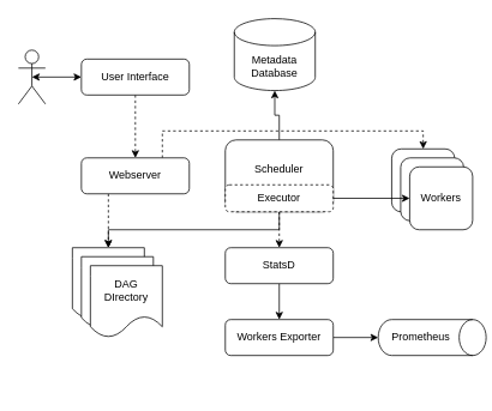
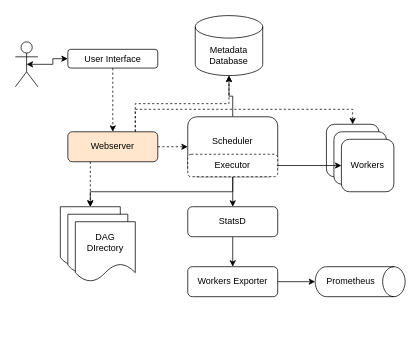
- <mxCell id="3" value="User Interface" style="rounded=1;whiteSpace=wrap;html=1;" vertex="1" parent="1"><mxGeometry x="90" y="65" width="120" height="40" as="geometry" /></mxCell>
+ <mxCell id="3" value="User Interface" style="rounded=1;whiteSpace=wrap;html=1;" vertex="1" parent="1"><mxGeometry x="90" y="65" width="120" height="25" as="geometry" /></mxCell>
+ <mxCell id="4" style="edgeStyle=orthogonalEdgeStyle;rounded=0;orthogonalLoop=1;jettySize=auto;html=1;exitX=0.75;exitY=0;exitDx=0;exitDy=0;entryX=0.5;entryY=1;entryDx=0;entryDy=0;entryPerimeter=0;startArrow=none;startFill=0;dashed=1;" edge="1" parent="1" source="8" target="16"><mxGeometry relative="1" as="geometry" /></mxCell>
- <mxCell id="8" value="Webserver" style="rounded=1;whiteSpace=wrap;html=1;" vertex="1" parent="1"><mxGeometry x="90" y="175" width="120" height="40" as="geometry" /></mxCell>
+ <mxCell id="8" value="Webserver" style="rounded=1;whiteSpace=wrap;html=1;fillColor=#ffe6cc;" vertex="1" parent="1"><mxGeometry x="90" y="175" width="120" height="40" as="geometry" /></mxCell>
+ <mxCell id="7" style="edgeStyle=orthogonalEdgeStyle;rounded=0;orthogonalLoop=1;jettySize=auto;html=1;exitX=1;exitY=0.5;exitDx=0;exitDy=0;entryX=0;entryY=0.5;entryDx=0;entryDy=0;dashed=1;startArrow=none;startFill=0;" edge="1" parent="1" source="8" target="12"><mxGeometry relative="1" as="geometry" /></mxCell>
- <mxCell id="11" style="edgeStyle=orthogonalEdgeStyle;rounded=0;orthogonalLoop=1;jettySize=auto;html=1;exitX=0.5;exitY=1;exitDx=0;exitDy=0;entryX=0.5;entryY=0;entryDx=0;entryDy=0;startArrow=none;startFill=0;dashed=1;" edge="1" parent="1" source="13" target="18"><mxGeometry relative="1" as="geometry" /></mxCell>
+ <mxCell id="11" style="edgeStyle=orthogonalEdgeStyle;rounded=0;orthogonalLoop=1;jettySize=auto;html=1;exitX=0.5;exitY=1;exitDx=0;exitDy=0;entryX=0.5;entryY=0;entryDx=0;entryDy=0;startArrow=none;startFill=0;" edge="1" parent="1" source="13" target="18"><mxGeometry relative="1" as="geometry" /></mxCell>
